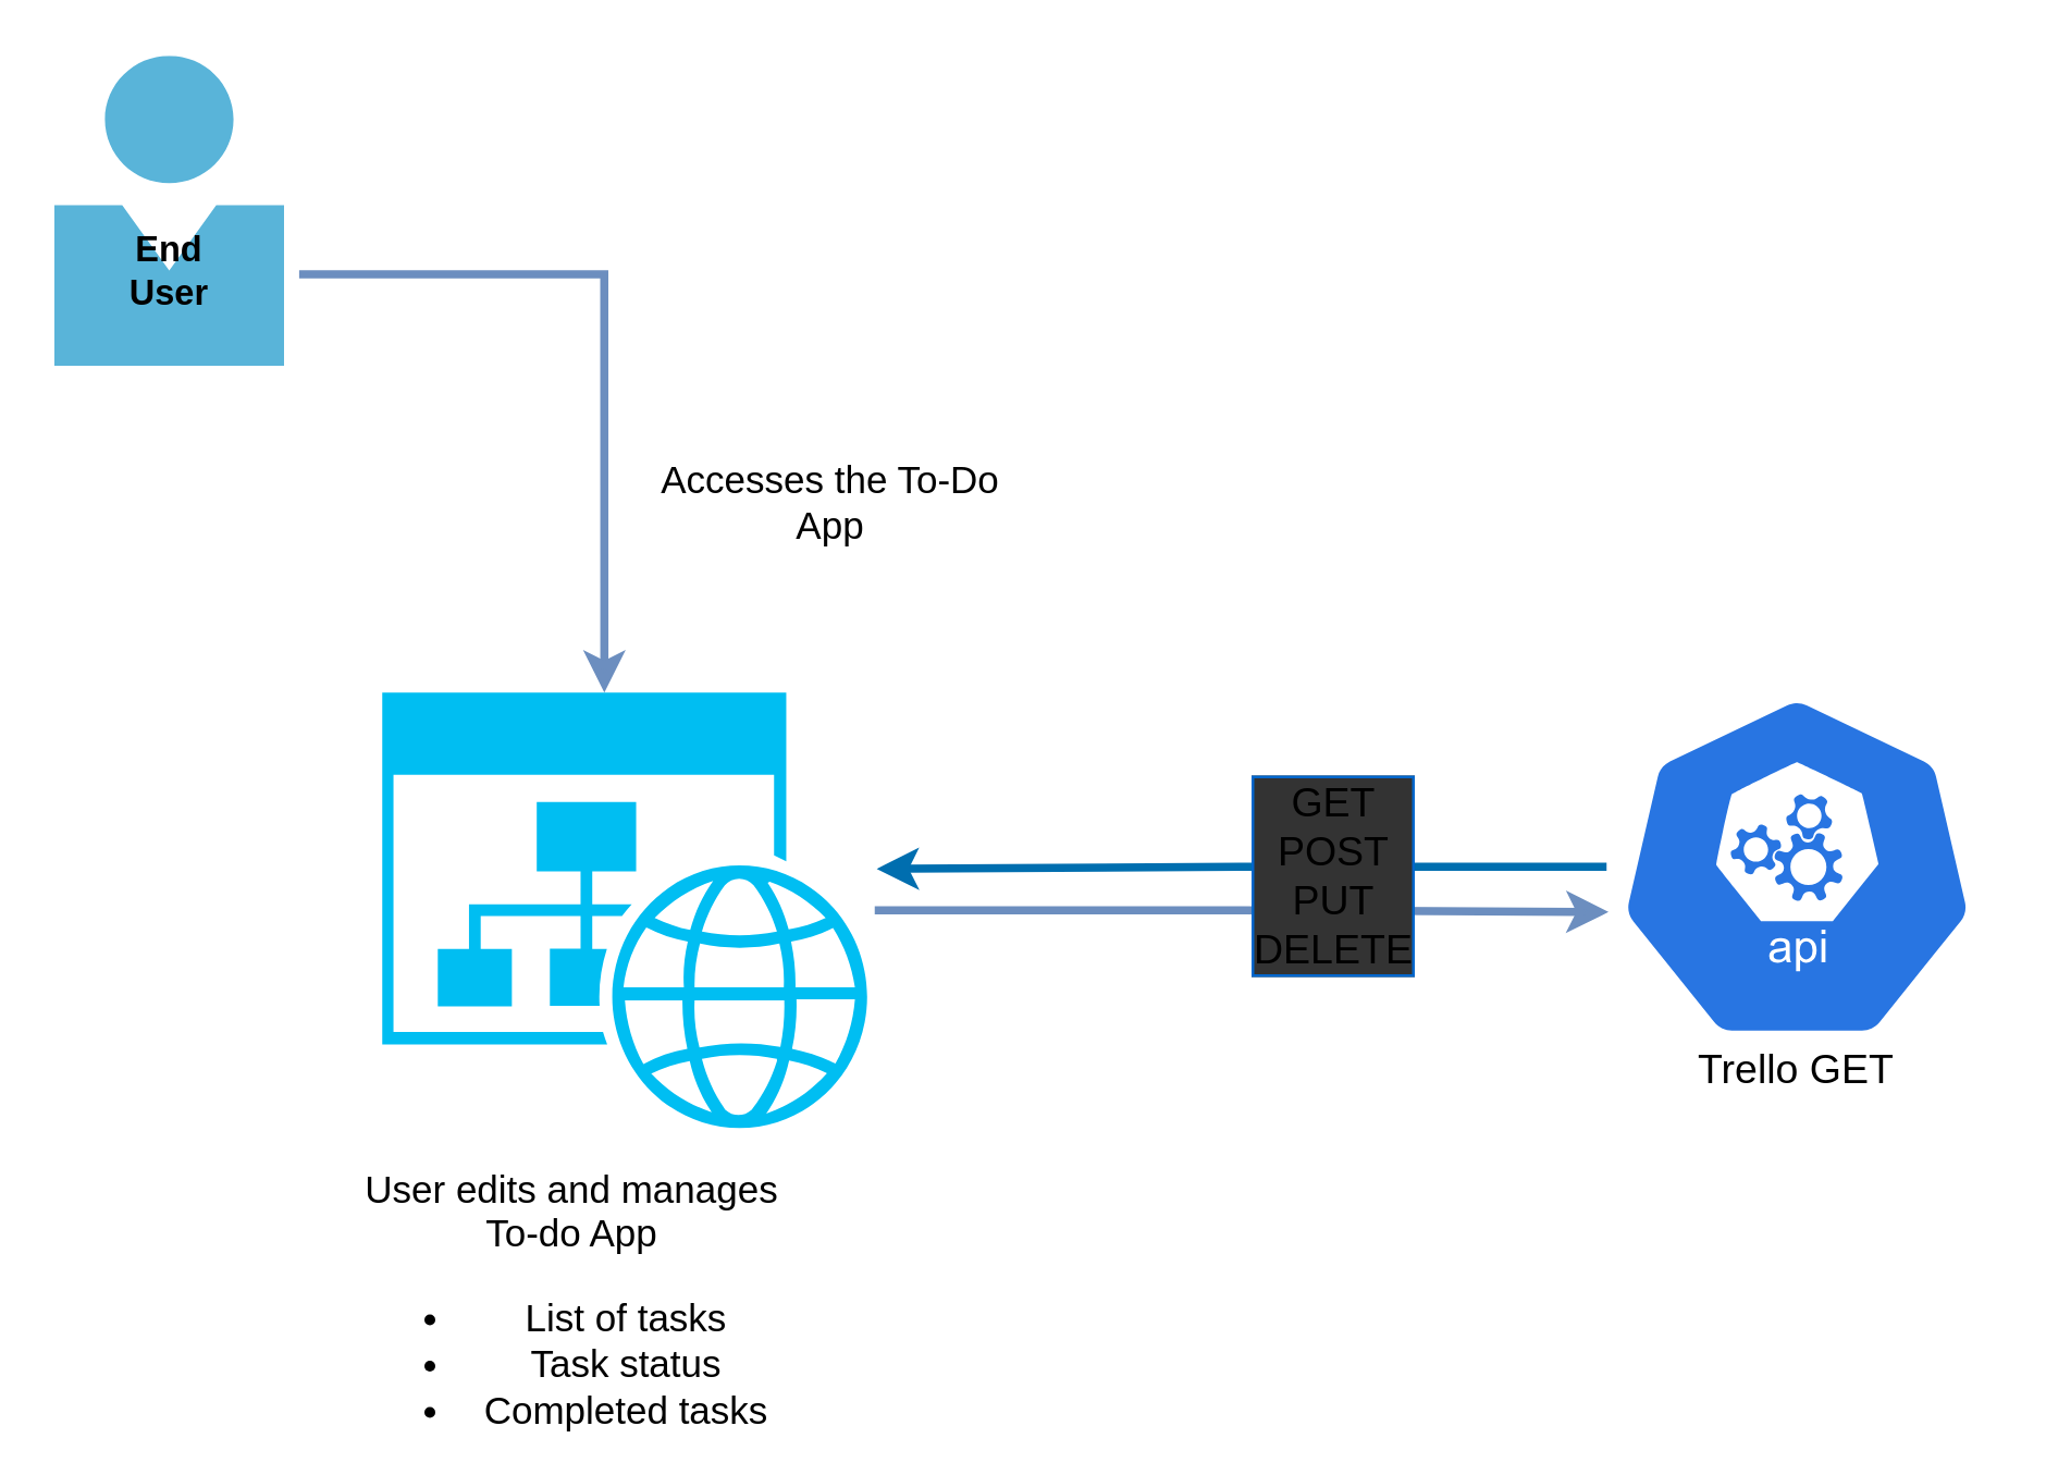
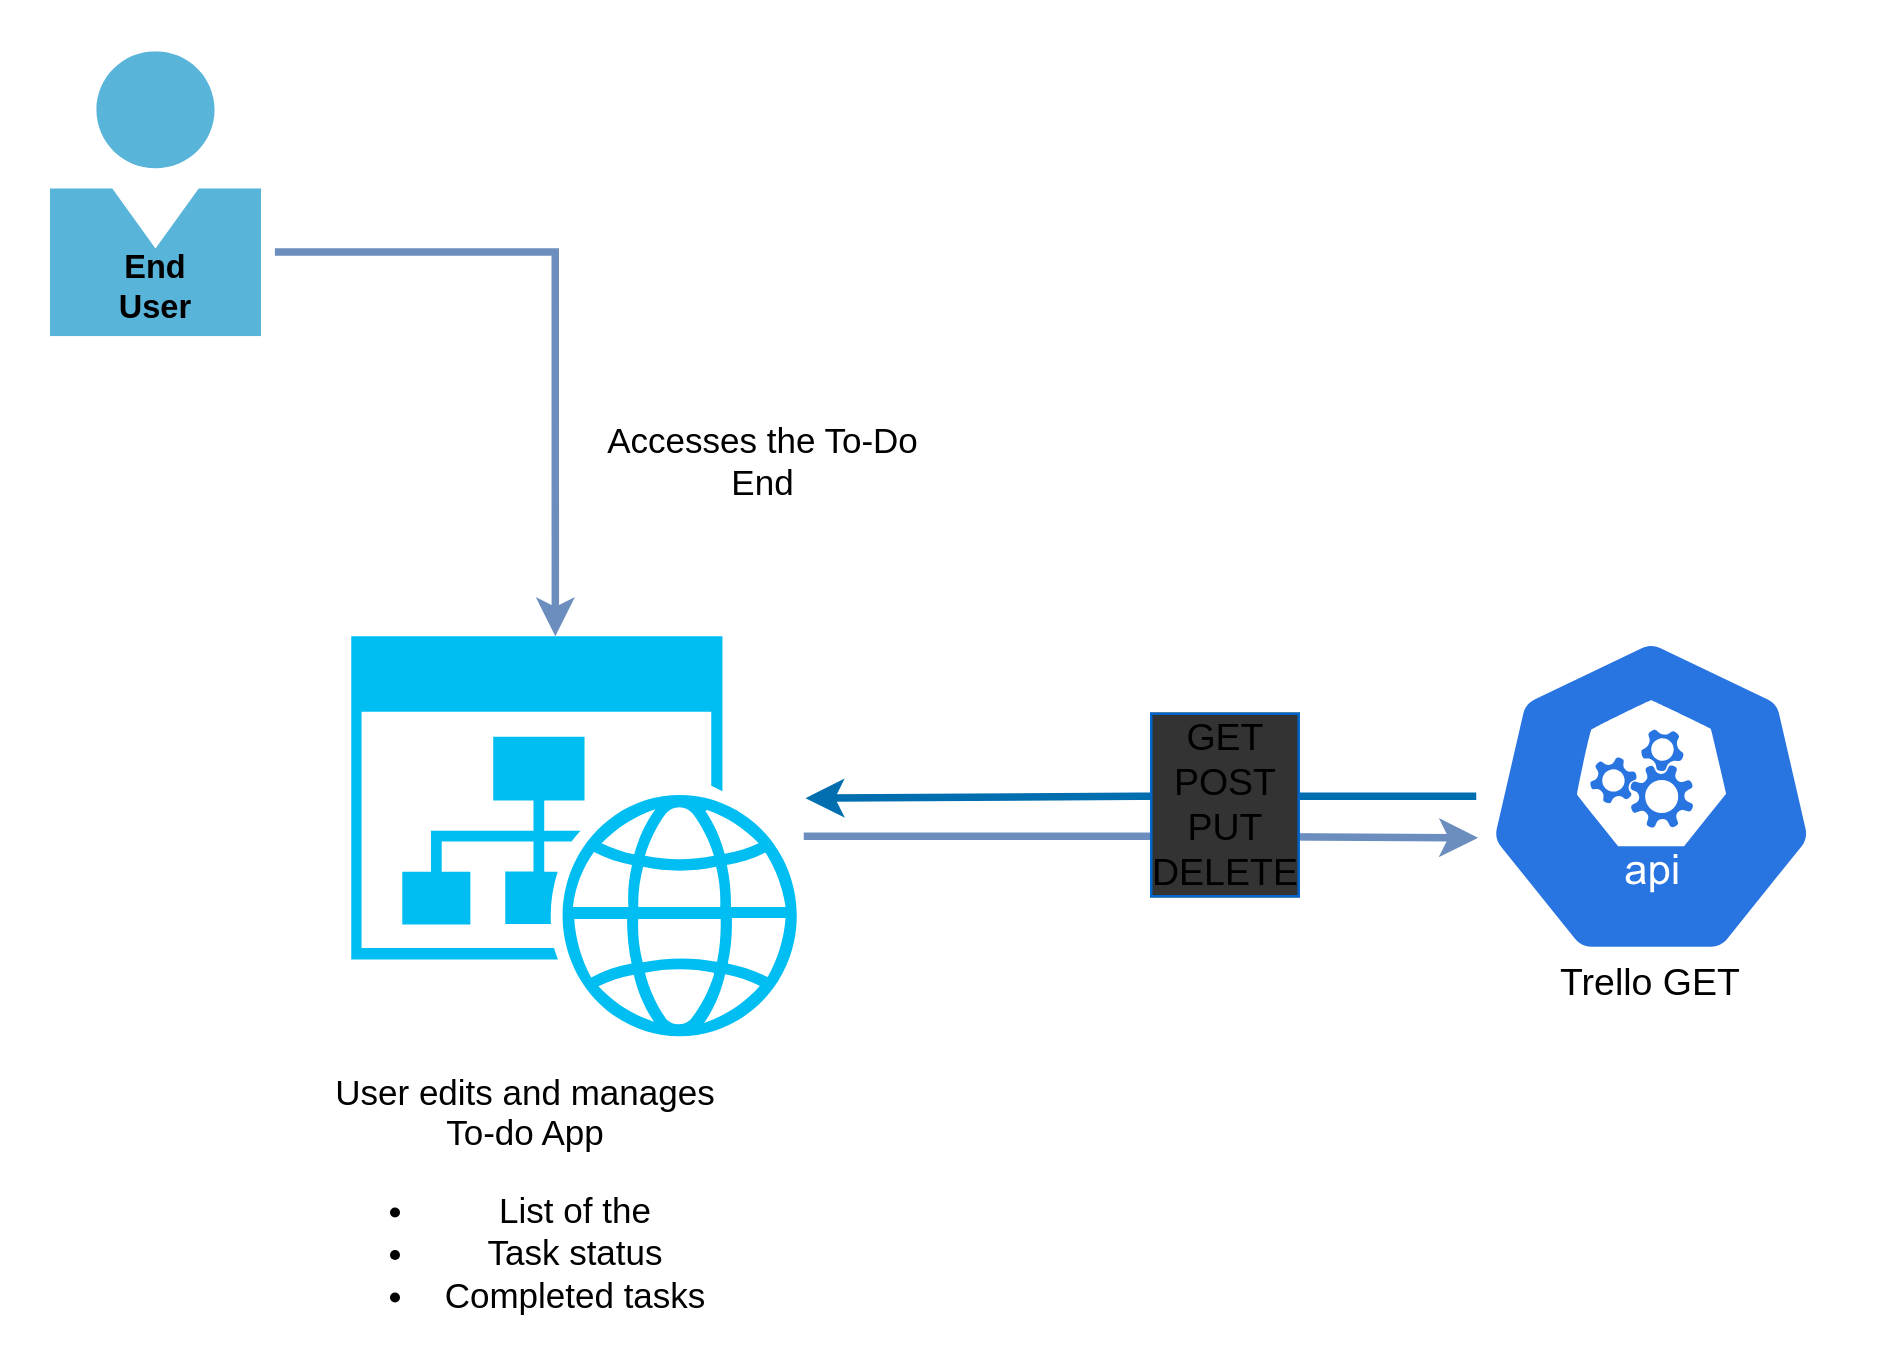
- <mxCell id="8" value="End User" style="text;html=1;strokeColor=none;fillColor=none;align=center;verticalAlign=middle;whiteSpace=wrap;rounded=0;fontSize=13;fontStyle=1" parent="1" vertex="1"><mxGeometry x="42.2" y="89" width="40" height="20" as="geometry" /></mxCell>
+ <mxCell id="8" value="End User" style="text;html=1;strokeColor=none;fillColor=none;align=center;verticalAlign=middle;whiteSpace=wrap;rounded=0;fontSize=13;fontStyle=1" parent="1" vertex="1"><mxGeometry x="42.2" y="104" width="40" height="20" as="geometry" /></mxCell>
- <mxCell id="9" value="Accesses the To-Do App" style="text;html=1;strokeColor=none;fillColor=none;align=center;verticalAlign=middle;whiteSpace=wrap;rounded=0;fontSize=14;" parent="1" vertex="1"><mxGeometry x="230" y="174" width="150" height="20" as="geometry" /></mxCell>
+ <mxCell id="9" value="Accesses the To-Do End" style="text;html=1;strokeColor=none;fillColor=none;align=center;verticalAlign=middle;whiteSpace=wrap;rounded=0;fontSize=14;" parent="1" vertex="1"><mxGeometry x="230" y="174" width="150" height="20" as="geometry" /></mxCell>
- <mxCell id="10" value="User edits and manages To-do App&lt;br&gt;&lt;ul&gt;&lt;li&gt;List of tasks&lt;/li&gt;&lt;li&gt;Task status&lt;/li&gt;&lt;li&gt;Completed tasks&lt;/li&gt;&lt;/ul&gt;" style="text;html=1;strokeColor=none;fillColor=none;align=center;verticalAlign=middle;whiteSpace=wrap;rounded=0;fontSize=14;" parent="1" vertex="1"><mxGeometry x="130" y="474" width="160" height="20" as="geometry" /></mxCell>
+ <mxCell id="10" value="User edits and manages To-do App&lt;br&gt;&lt;ul&gt;&lt;li&gt;List of the&lt;/li&gt;&lt;li&gt;Task status&lt;/li&gt;&lt;li&gt;Completed tasks&lt;/li&gt;&lt;/ul&gt;" style="text;html=1;strokeColor=none;fillColor=none;align=center;verticalAlign=middle;whiteSpace=wrap;rounded=0;fontSize=14;" parent="1" vertex="1"><mxGeometry x="130" y="474" width="160" height="20" as="geometry" /></mxCell>
